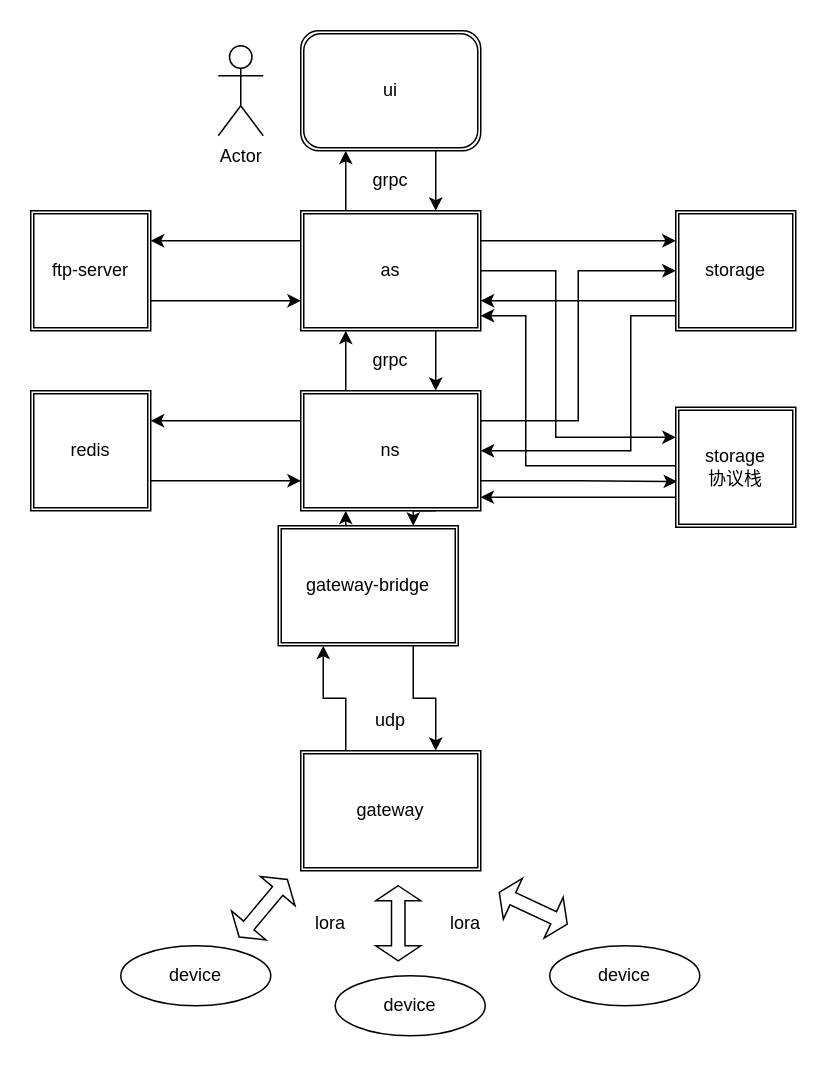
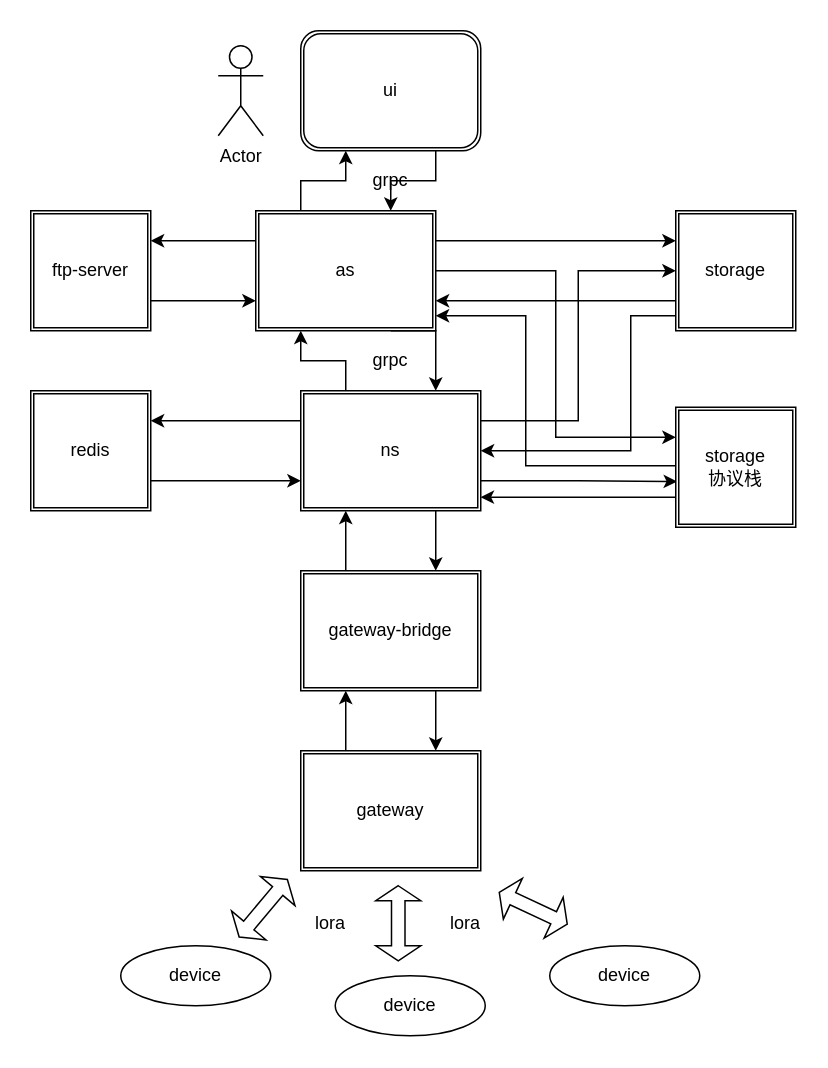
- <mxCell id="7" value="as" style="shape=ext;double=1;rounded=0;whiteSpace=wrap;html=1;" parent="1" vertex="1"><mxGeometry x="200" y="140" width="120" height="80" as="geometry" /></mxCell>
+ <mxCell id="7" value="as" style="shape=ext;double=1;rounded=0;whiteSpace=wrap;html=1;" parent="1" vertex="1"><mxGeometry x="170" y="140" width="120" height="80" as="geometry" /></mxCell>
- <mxCell id="21" value="gateway-bridge" style="shape=ext;double=1;rounded=0;whiteSpace=wrap;html=1;" parent="1" vertex="1"><mxGeometry x="185" y="350" width="120" height="80" as="geometry" /></mxCell>
+ <mxCell id="21" value="gateway-bridge" style="shape=ext;double=1;rounded=0;whiteSpace=wrap;html=1;" parent="1" vertex="1"><mxGeometry x="200" y="380" width="120" height="80" as="geometry" /></mxCell>
- <mxCell id="26" value="udp" style="text;html=1;strokeColor=none;fillColor=none;align=center;verticalAlign=middle;whiteSpace=wrap;rounded=0;" parent="1" vertex="1"><mxGeometry x="240" y="470" width="40" height="20" as="geometry" /></mxCell>
